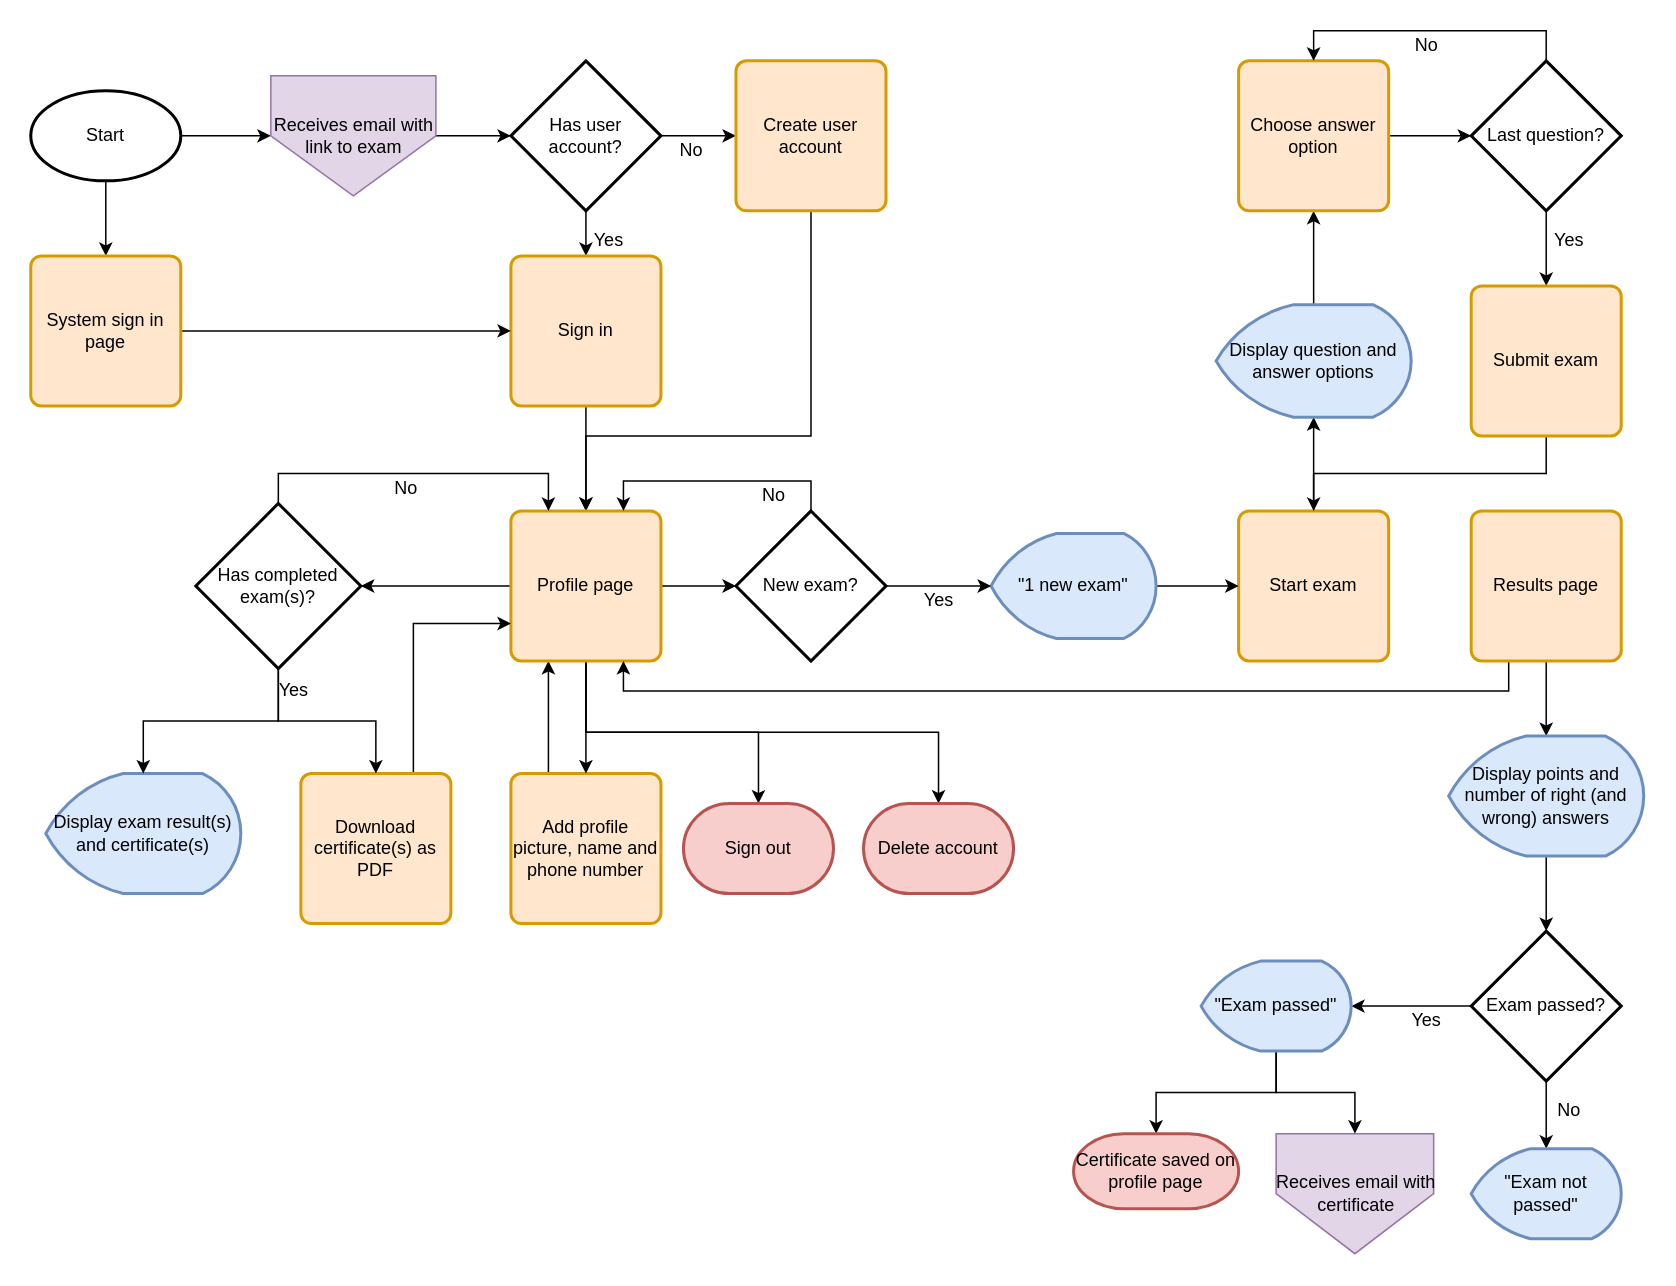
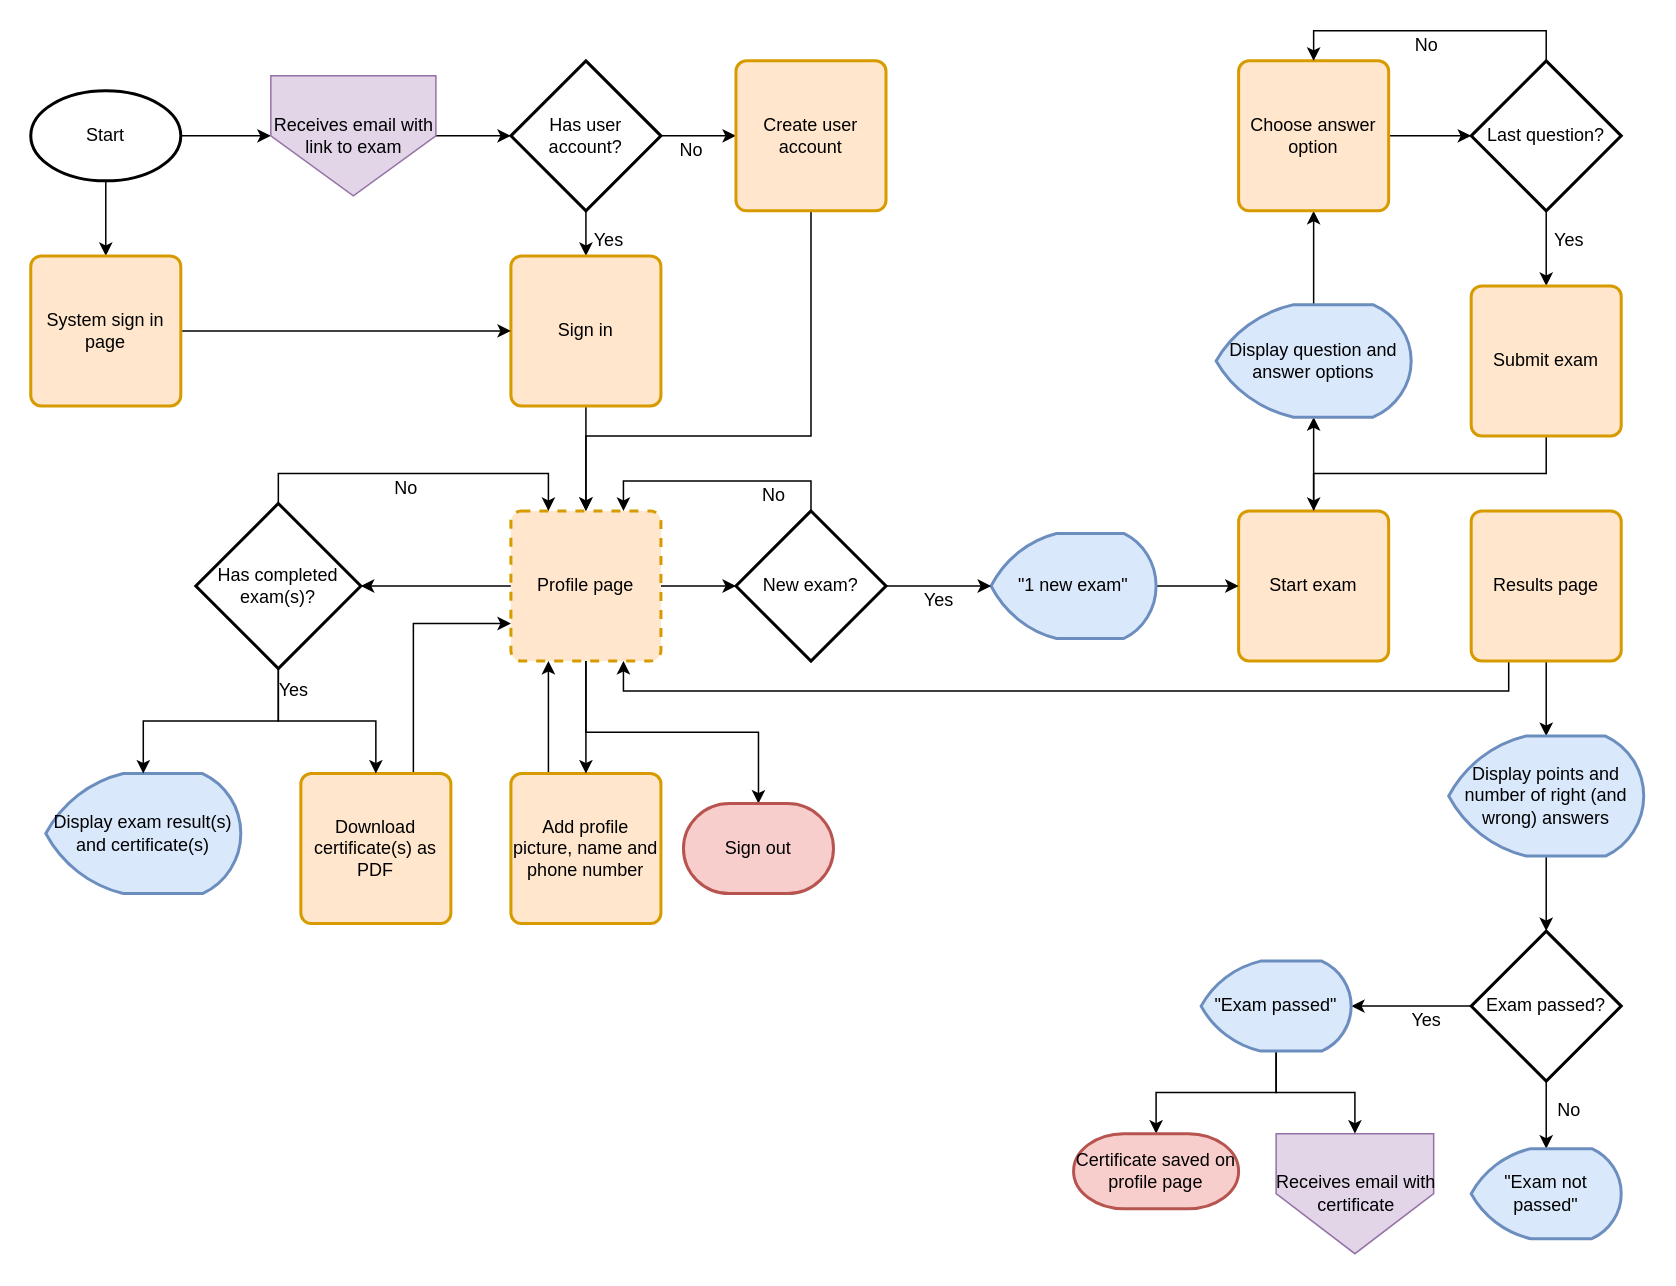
- <mxCell id="23" value="Profile page" style="rounded=1;whiteSpace=wrap;html=1;absoluteArcSize=1;arcSize=14;strokeWidth=2;fillColor=#ffe6cc;strokeColor=#d79b00;" parent="1" vertex="1"><mxGeometry x="340" y="340" width="100" height="100" as="geometry" /></mxCell>
+ <mxCell id="23" value="Profile page" style="rounded=1;whiteSpace=wrap;html=1;absoluteArcSize=1;arcSize=14;strokeWidth=2;fillColor=#ffe6cc;strokeColor=#d79b00;dashed=1;" parent="1" vertex="1"><mxGeometry x="340" y="340" width="100" height="100" as="geometry" /></mxCell>
- <mxCell id="22" style="edgeStyle=orthogonalEdgeStyle;rounded=0;orthogonalLoop=1;jettySize=auto;html=1;exitX=0.5;exitY=1;exitDx=0;exitDy=0;entryX=0.5;entryY=0;entryDx=0;entryDy=0;entryPerimeter=0;" parent="1" source="23" target="37" edge="1"><mxGeometry relative="1" as="geometry" /></mxCell>
- <mxCell id="37" value="Delete account" style="strokeWidth=2;html=1;shape=mxgraph.flowchart.terminator;whiteSpace=wrap;fillColor=#f8cecc;strokeColor=#b85450;" parent="1" vertex="1"><mxGeometry x="575" y="535" width="100" height="60" as="geometry" /></mxCell>
